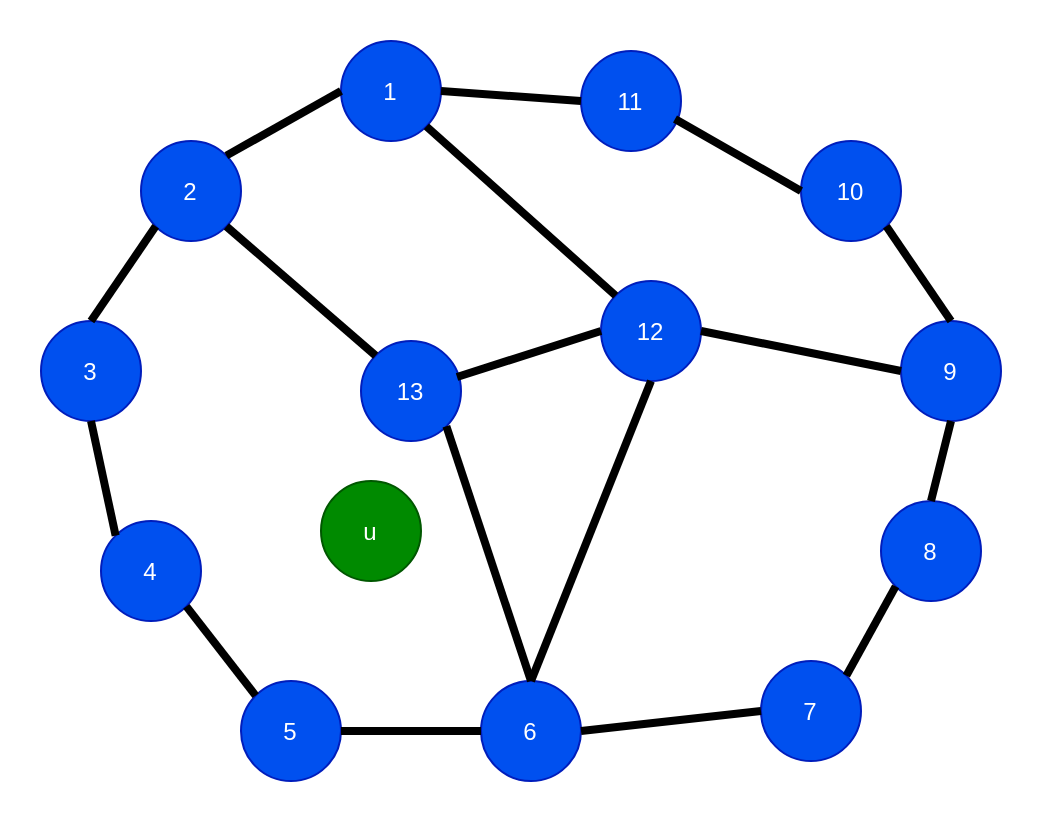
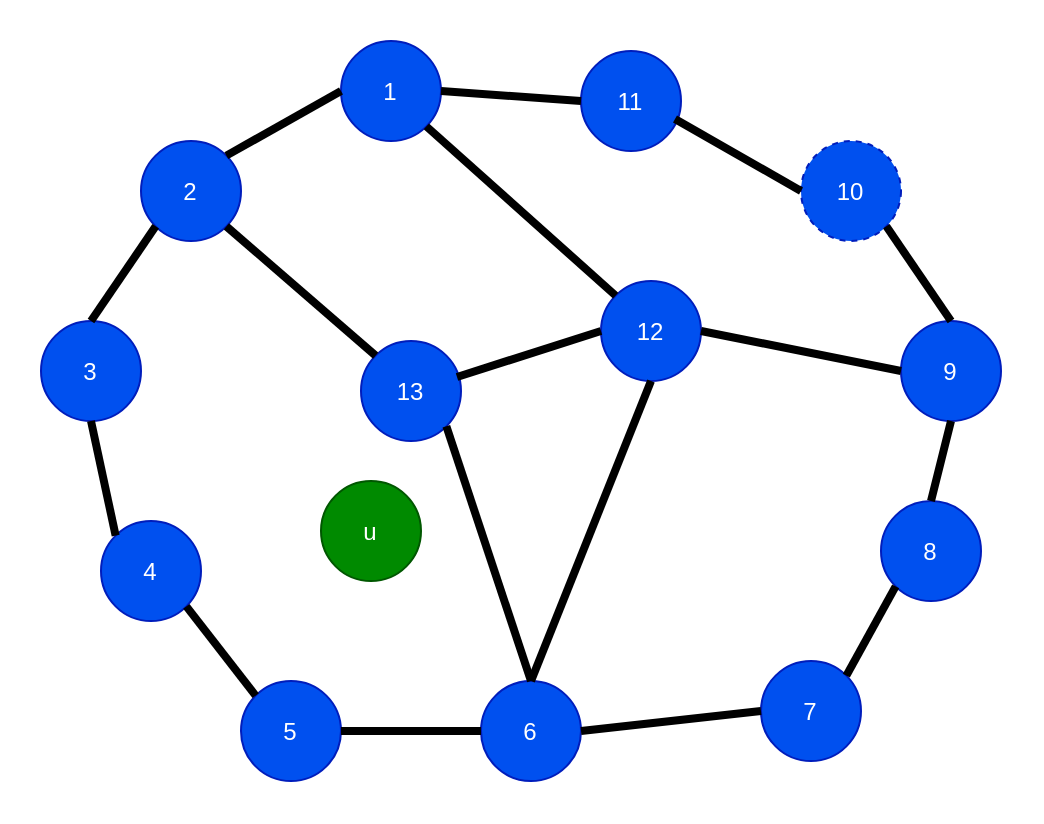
- <mxCell id="10" value="10" style="ellipse;aspect=fixed;fillColor=#0050ef;fontColor=#ffffff;strokeColor=#001DBC;" parent="1" vertex="1"><mxGeometry x="400" y="70" width="50" height="50" as="geometry" /></mxCell>
+ <mxCell id="10" value="10" style="ellipse;aspect=fixed;fillColor=#0050ef;fontColor=#ffffff;strokeColor=#001DBC;dashed=1;" parent="1" vertex="1"><mxGeometry x="400" y="70" width="50" height="50" as="geometry" /></mxCell>
